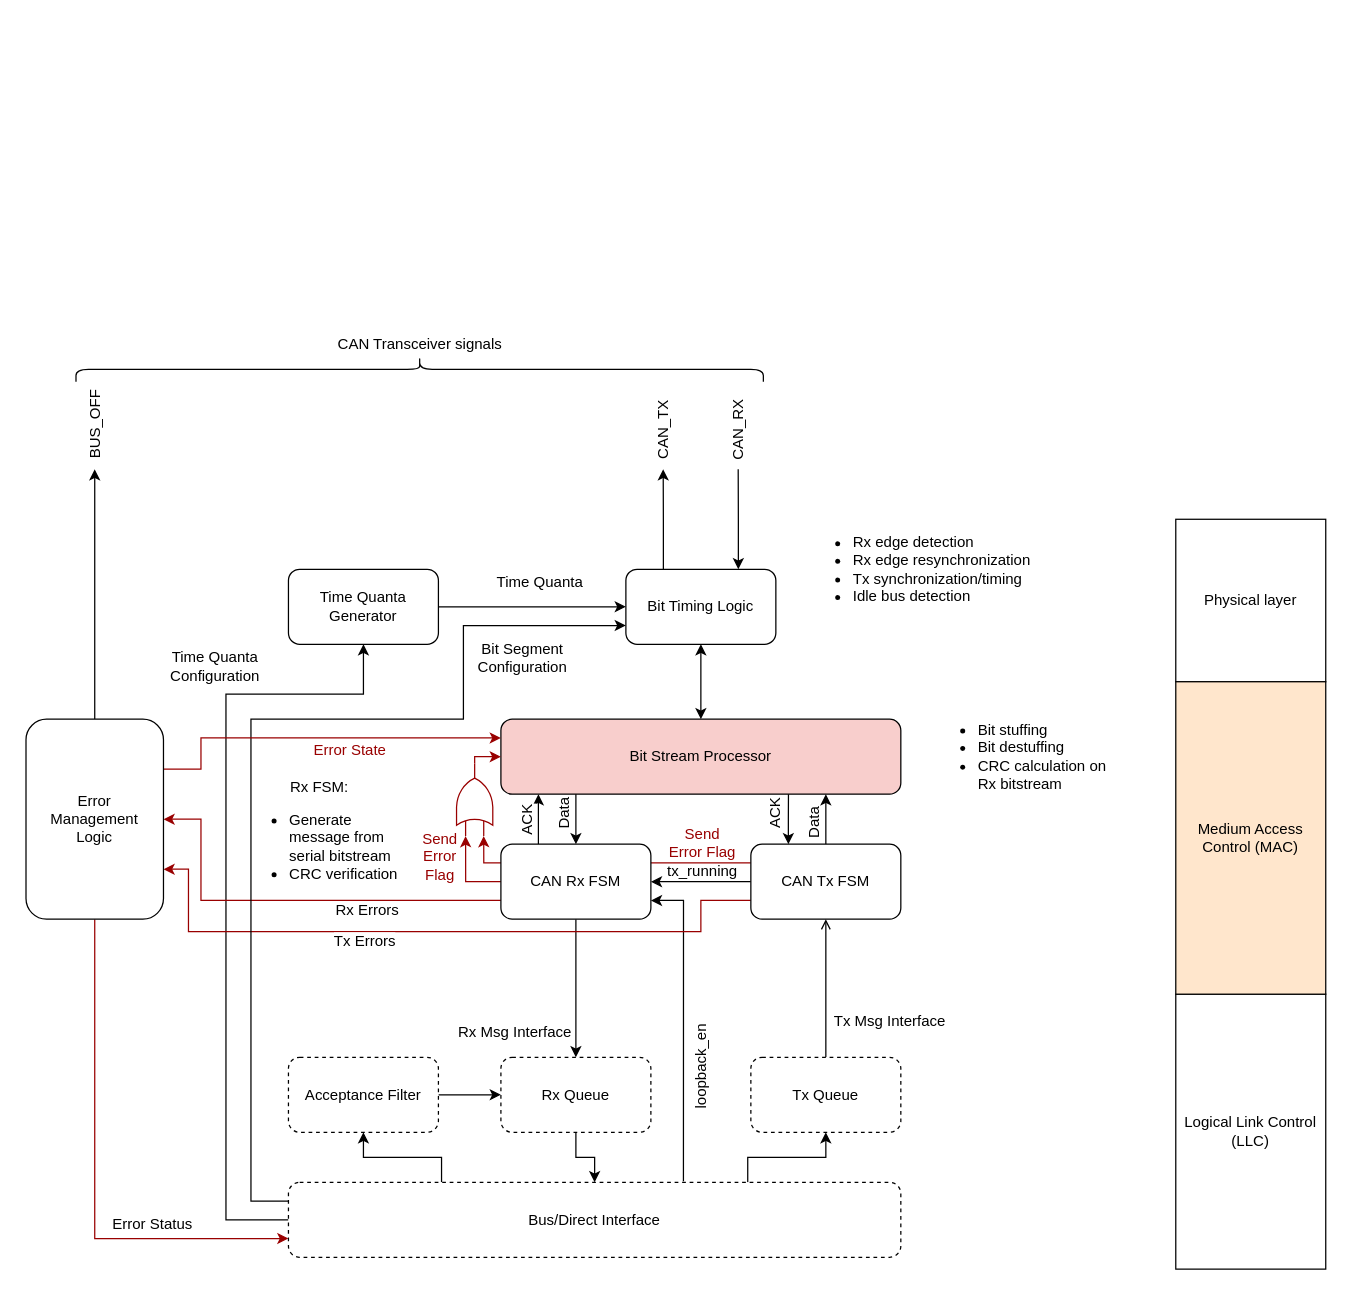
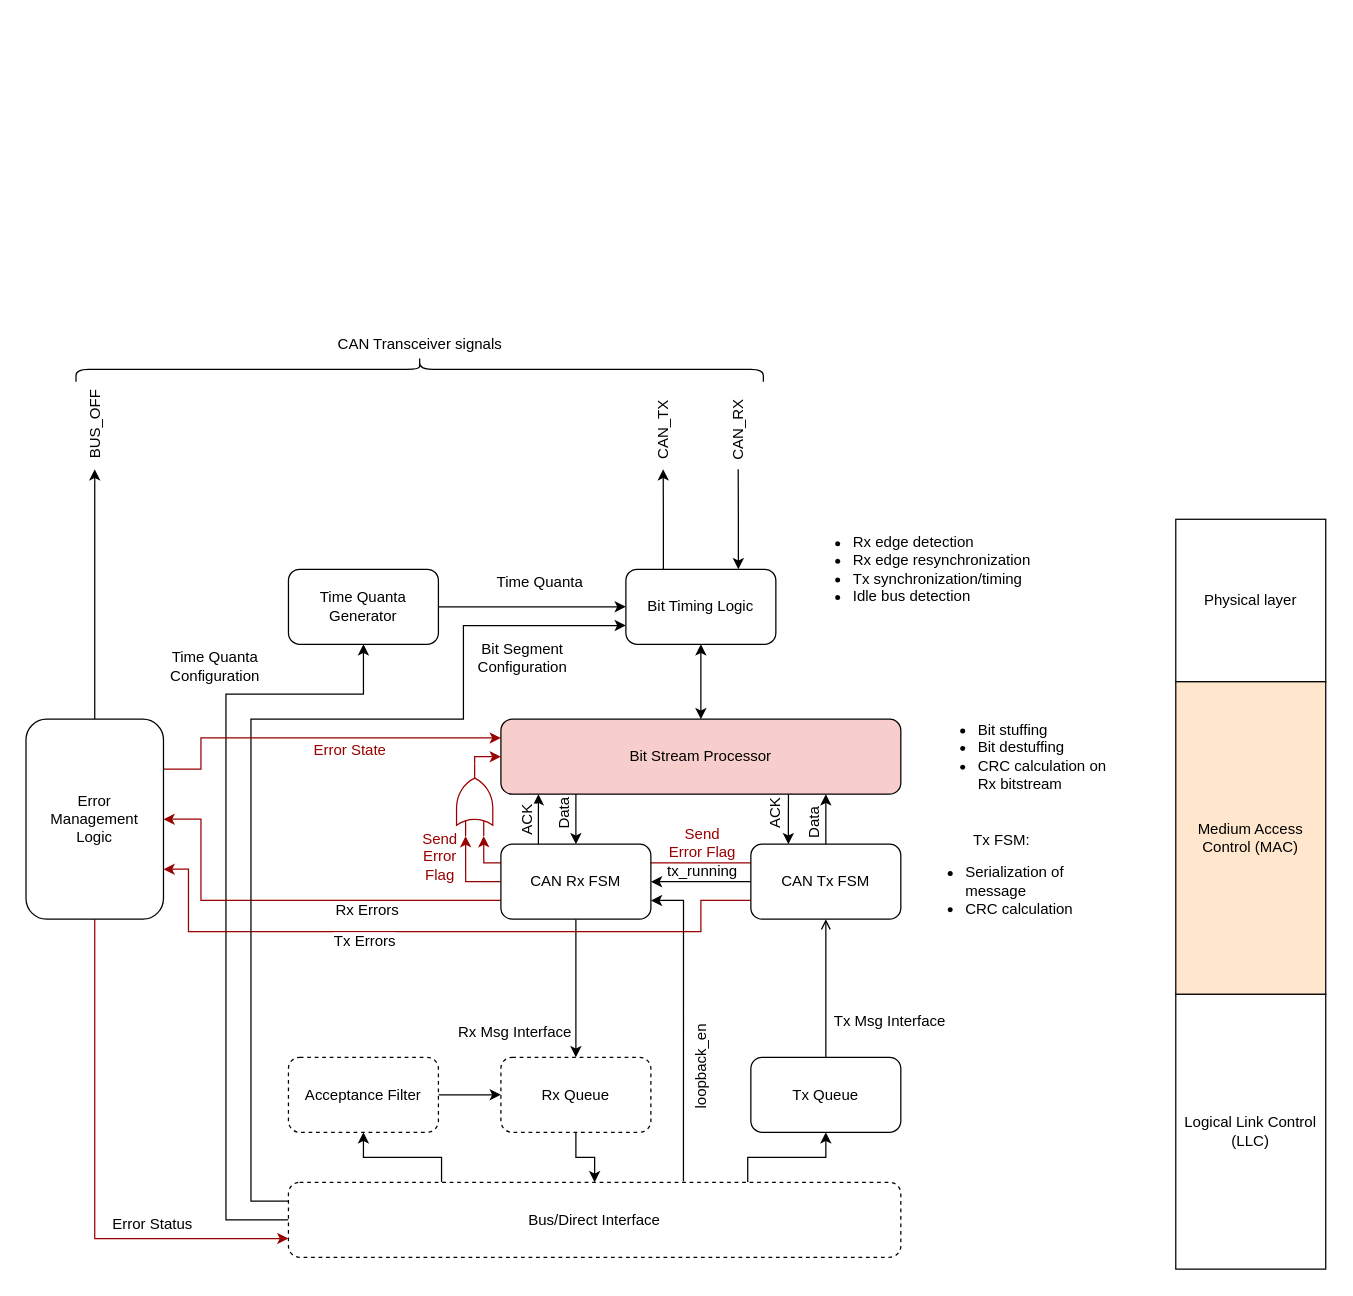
- <mxCell id="63" value="&lt;div style=&quot;text-align: center&quot;&gt;&lt;span&gt;Rx FSM:&lt;/span&gt;&lt;/div&gt;&lt;ul&gt;&lt;li style=&quot;text-align: left&quot;&gt;Generate message from serial bitstream&lt;/li&gt;&lt;li style=&quot;text-align: left&quot;&gt;CRC verification&lt;/li&gt;&lt;/ul&gt;" style="text;html=1;strokeColor=none;fillColor=none;align=center;verticalAlign=middle;whiteSpace=wrap;rounded=0;dashed=1;" parent="1" vertex="1"><mxGeometry x="190" y="630" width="130" height="80" as="geometry" /></mxCell>
+ <mxCell id="52" value="&lt;div style=&quot;text-align: left&quot;&gt;&lt;div style=&quot;text-align: center&quot;&gt;Tx FSM:&lt;/div&gt;&lt;ul&gt;&lt;li&gt;Serialization of message&lt;/li&gt;&lt;li&gt;CRC calculation&lt;/li&gt;&lt;/ul&gt;&lt;/div&gt;" style="text;html=1;strokeColor=none;fillColor=none;align=left;verticalAlign=middle;whiteSpace=wrap;rounded=0;" parent="1" vertex="1"><mxGeometry x="730" y="665" width="140" height="80" as="geometry" /></mxCell>
- <mxCell id="46" value="Tx Queue&lt;br&gt;" style="rounded=1;whiteSpace=wrap;html=1;dashed=1;" parent="1" vertex="1"><mxGeometry x="600" y="845.5" width="120" height="60" as="geometry" /></mxCell>
+ <mxCell id="46" value="Tx Queue&lt;br&gt;" style="rounded=1;whiteSpace=wrap;html=1;dashed=0;" parent="1" vertex="1"><mxGeometry x="600" y="845.5" width="120" height="60" as="geometry" /></mxCell>
